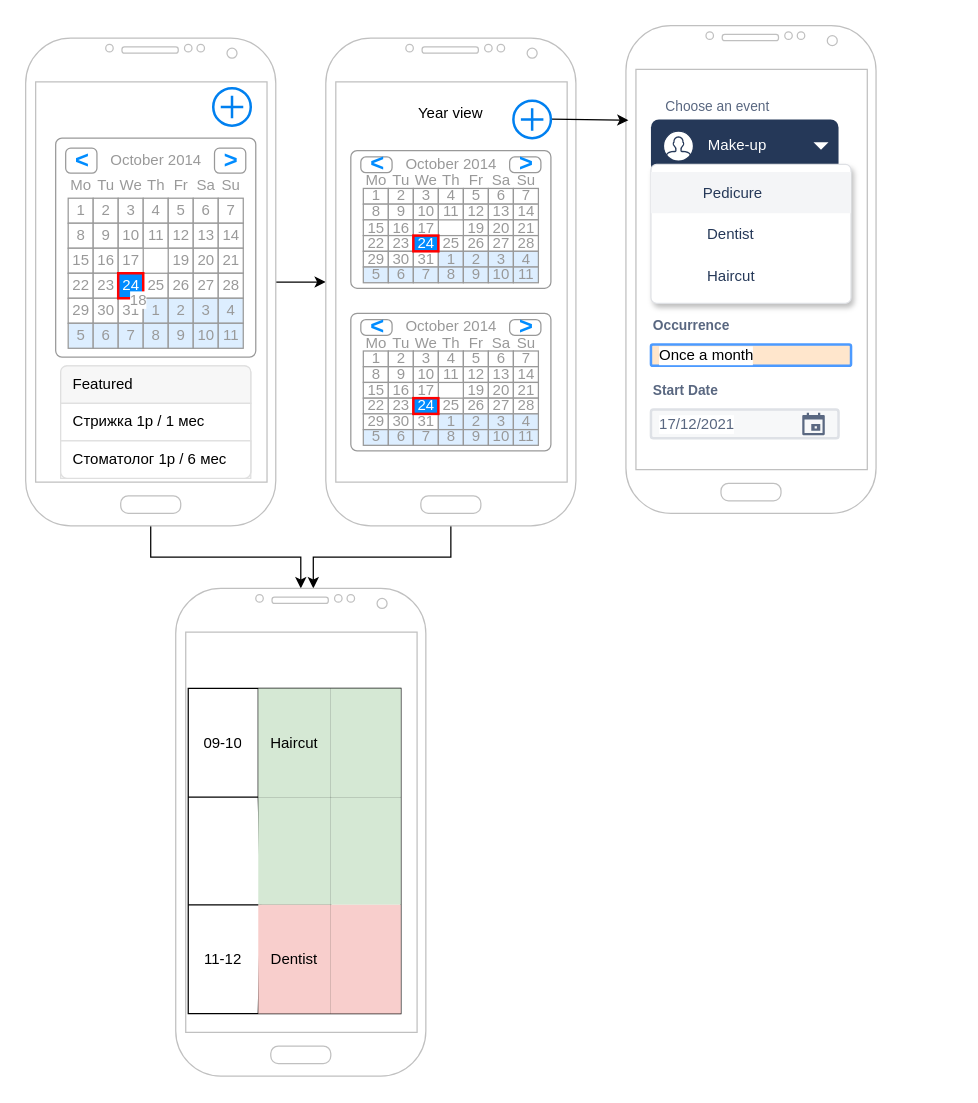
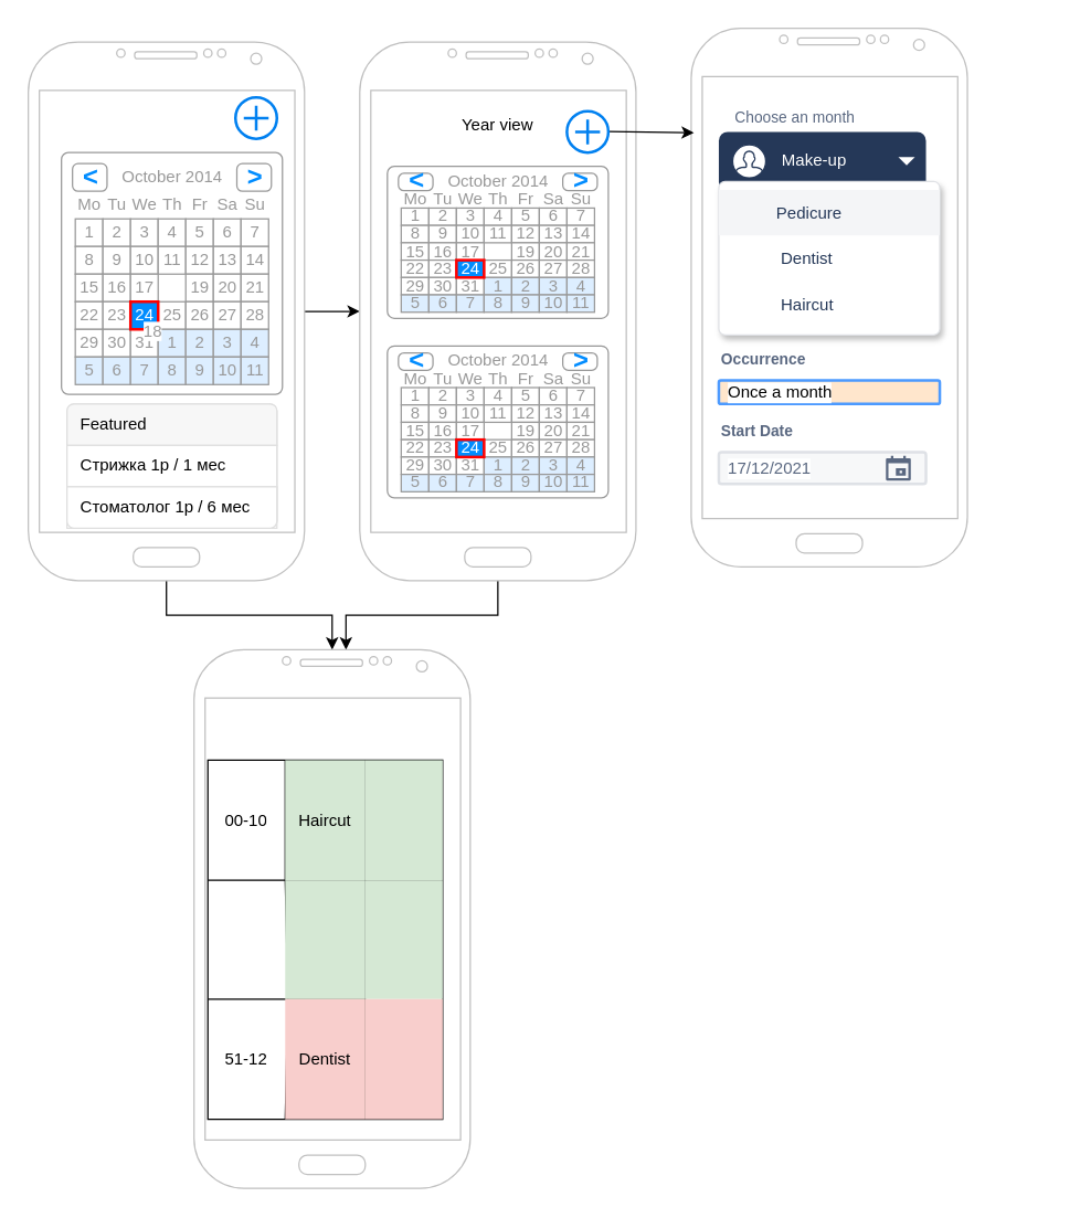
- <mxCell id="172" value="Choose an event" style="rounded=1;fillColor=none;strokeColor=none;html=1;fontColor=#596780;align=left;fontSize=11;spacingLeft=10;fontSize=11" vertex="1" parent="1"><mxGeometry x="520" y="75" width="120" height="20" as="geometry" /></mxCell>
+ <mxCell id="172" value="Choose an month" style="rounded=1;fillColor=none;strokeColor=none;html=1;fontColor=#596780;align=left;fontSize=11;spacingLeft=10;fontSize=11" vertex="1" parent="1"><mxGeometry x="520" y="75" width="120" height="20" as="geometry" /></mxCell>
- <mxCell id="194" value="09-10" style="shape=partialRectangle;html=1;whiteSpace=wrap;connectable=0;fillColor=none;top=0;left=0;bottom=0;right=0;overflow=hidden;" vertex="1" parent="193"><mxGeometry width="56" height="87" as="geometry" /></mxCell>
+ <mxCell id="194" value="00-10" style="shape=partialRectangle;html=1;whiteSpace=wrap;connectable=0;fillColor=none;top=0;left=0;bottom=0;right=0;overflow=hidden;" vertex="1" parent="193"><mxGeometry width="56" height="87" as="geometry" /></mxCell>
- <mxCell id="201" value="11-12" style="shape=partialRectangle;html=1;whiteSpace=wrap;connectable=0;fillColor=none;top=0;left=0;bottom=0;right=0;overflow=hidden;" vertex="1" parent="200"><mxGeometry width="56" height="87" as="geometry" /></mxCell>
+ <mxCell id="201" value="51-12" style="shape=partialRectangle;html=1;whiteSpace=wrap;connectable=0;fillColor=none;top=0;left=0;bottom=0;right=0;overflow=hidden;" vertex="1" parent="200"><mxGeometry width="56" height="87" as="geometry" /></mxCell>
